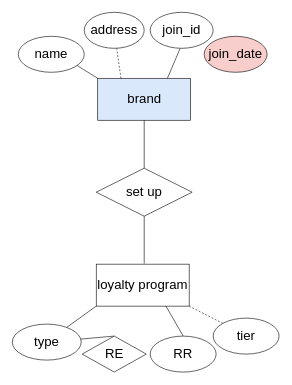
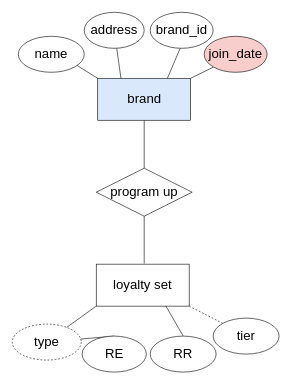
- <mxCell id="12" value="&lt;font style=&quot;font-size: 22px&quot;&gt;join_id&lt;/font&gt;" style="ellipse;whiteSpace=wrap;html=1;" vertex="1" parent="1"><mxGeometry x="250" y="20" width="105" height="60" as="geometry" /></mxCell>
+ <mxCell id="12" value="&lt;font style=&quot;font-size: 22px&quot;&gt;brand_id&lt;/font&gt;" style="ellipse;whiteSpace=wrap;html=1;" vertex="1" parent="1"><mxGeometry x="250" y="20" width="105" height="60" as="geometry" /></mxCell>
- <mxCell id="9" value="" style="endArrow=none;html=1;exitX=0.25;exitY=0;exitDx=0;exitDy=0;dashed=1;" edge="1" parent="1" source="2" target="10"><mxGeometry width="50" height="50" relative="1" as="geometry"><mxPoint x="220" y="100" as="sourcePoint" /><mxPoint x="201" y="60" as="targetPoint" /></mxGeometry></mxCell>
+ <mxCell id="9" value="" style="endArrow=none;html=1;exitX=0.25;exitY=0;exitDx=0;exitDy=0;" edge="1" parent="1" source="2" target="10"><mxGeometry width="50" height="50" relative="1" as="geometry"><mxPoint x="220" y="100" as="sourcePoint" /><mxPoint x="201" y="60" as="targetPoint" /></mxGeometry></mxCell>
+ <mxCell id="13" value="" style="endArrow=none;html=1;exitX=1;exitY=0;exitDx=0;exitDy=0;entryX=0;entryY=1;entryDx=0;entryDy=0;" edge="1" parent="1" source="2" target="14"><mxGeometry width="50" height="50" relative="1" as="geometry"><mxPoint x="330" y="140" as="sourcePoint" /><mxPoint x="350" y="100" as="targetPoint" /></mxGeometry></mxCell>
- <mxCell id="4" value="&lt;font style=&quot;font-size: 22px&quot;&gt;set up&lt;/font&gt;" style="rhombus;whiteSpace=wrap;html=1;" vertex="1" parent="1"><mxGeometry x="160" y="280" width="160" height="80" as="geometry" /></mxCell>
+ <mxCell id="4" value="&lt;font style=&quot;font-size: 22px&quot;&gt;program up&lt;/font&gt;" style="rhombus;whiteSpace=wrap;html=1;" vertex="1" parent="1"><mxGeometry x="160" y="280" width="160" height="80" as="geometry" /></mxCell>
- <mxCell id="6" value="&lt;font style=&quot;font-size: 22px&quot;&gt;loyalty program&lt;/font&gt;" style="rounded=0;whiteSpace=wrap;html=1;" vertex="1" parent="1"><mxGeometry x="160" y="440" width="155" height="70" as="geometry" /></mxCell>
+ <mxCell id="6" value="&lt;font style=&quot;font-size: 22px&quot;&gt;loyalty set&lt;/font&gt;" style="rounded=0;whiteSpace=wrap;html=1;" vertex="1" parent="1"><mxGeometry x="160" y="440" width="155" height="70" as="geometry" /></mxCell>
- <mxCell id="16" value="&lt;font style=&quot;font-size: 22px&quot;&gt;type&lt;/font&gt;" style="ellipse;whiteSpace=wrap;html=1;" vertex="1" parent="1"><mxGeometry x="20" y="540" width="115" height="60" as="geometry" /></mxCell>
+ <mxCell id="16" value="&lt;font style=&quot;font-size: 22px&quot;&gt;type&lt;/font&gt;" style="ellipse;whiteSpace=wrap;html=1;dashed=1;" vertex="1" parent="1"><mxGeometry x="20" y="540" width="115" height="60" as="geometry" /></mxCell>
- <mxCell id="21" value="&lt;font style=&quot;font-size: 22px&quot;&gt;RE&lt;/font&gt;" style="rhombus;whiteSpace=wrap;html=1;" vertex="1" parent="1"><mxGeometry x="136.5" y="560" width="107" height="60" as="geometry" /></mxCell>
+ <mxCell id="21" value="&lt;font style=&quot;font-size: 22px&quot;&gt;RE&lt;/font&gt;" style="ellipse;whiteSpace=wrap;html=1;" vertex="1" parent="1"><mxGeometry x="136.5" y="560" width="107" height="60" as="geometry" /></mxCell>
